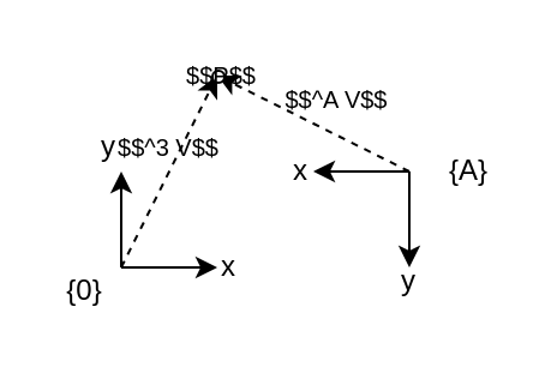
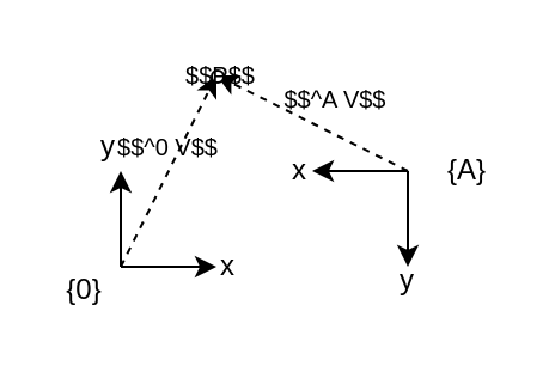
- <mxCell id="15" value="&lt;span style=&quot;font-size: 10px;&quot;&gt;$$^3 V$$&lt;br&gt;&lt;/span&gt;" style="text;html=1;strokeColor=none;fillColor=none;align=center;verticalAlign=middle;whiteSpace=wrap;rounded=0;" vertex="1" parent="1"><mxGeometry x="40" y="51" width="60" height="20" as="geometry" /></mxCell>
+ <mxCell id="15" value="&lt;span style=&quot;font-size: 10px;&quot;&gt;$$^0 V$$&lt;br&gt;&lt;/span&gt;" style="text;html=1;strokeColor=none;fillColor=none;align=center;verticalAlign=middle;whiteSpace=wrap;rounded=0;" vertex="1" parent="1"><mxGeometry x="40" y="51" width="60" height="20" as="geometry" /></mxCell>
